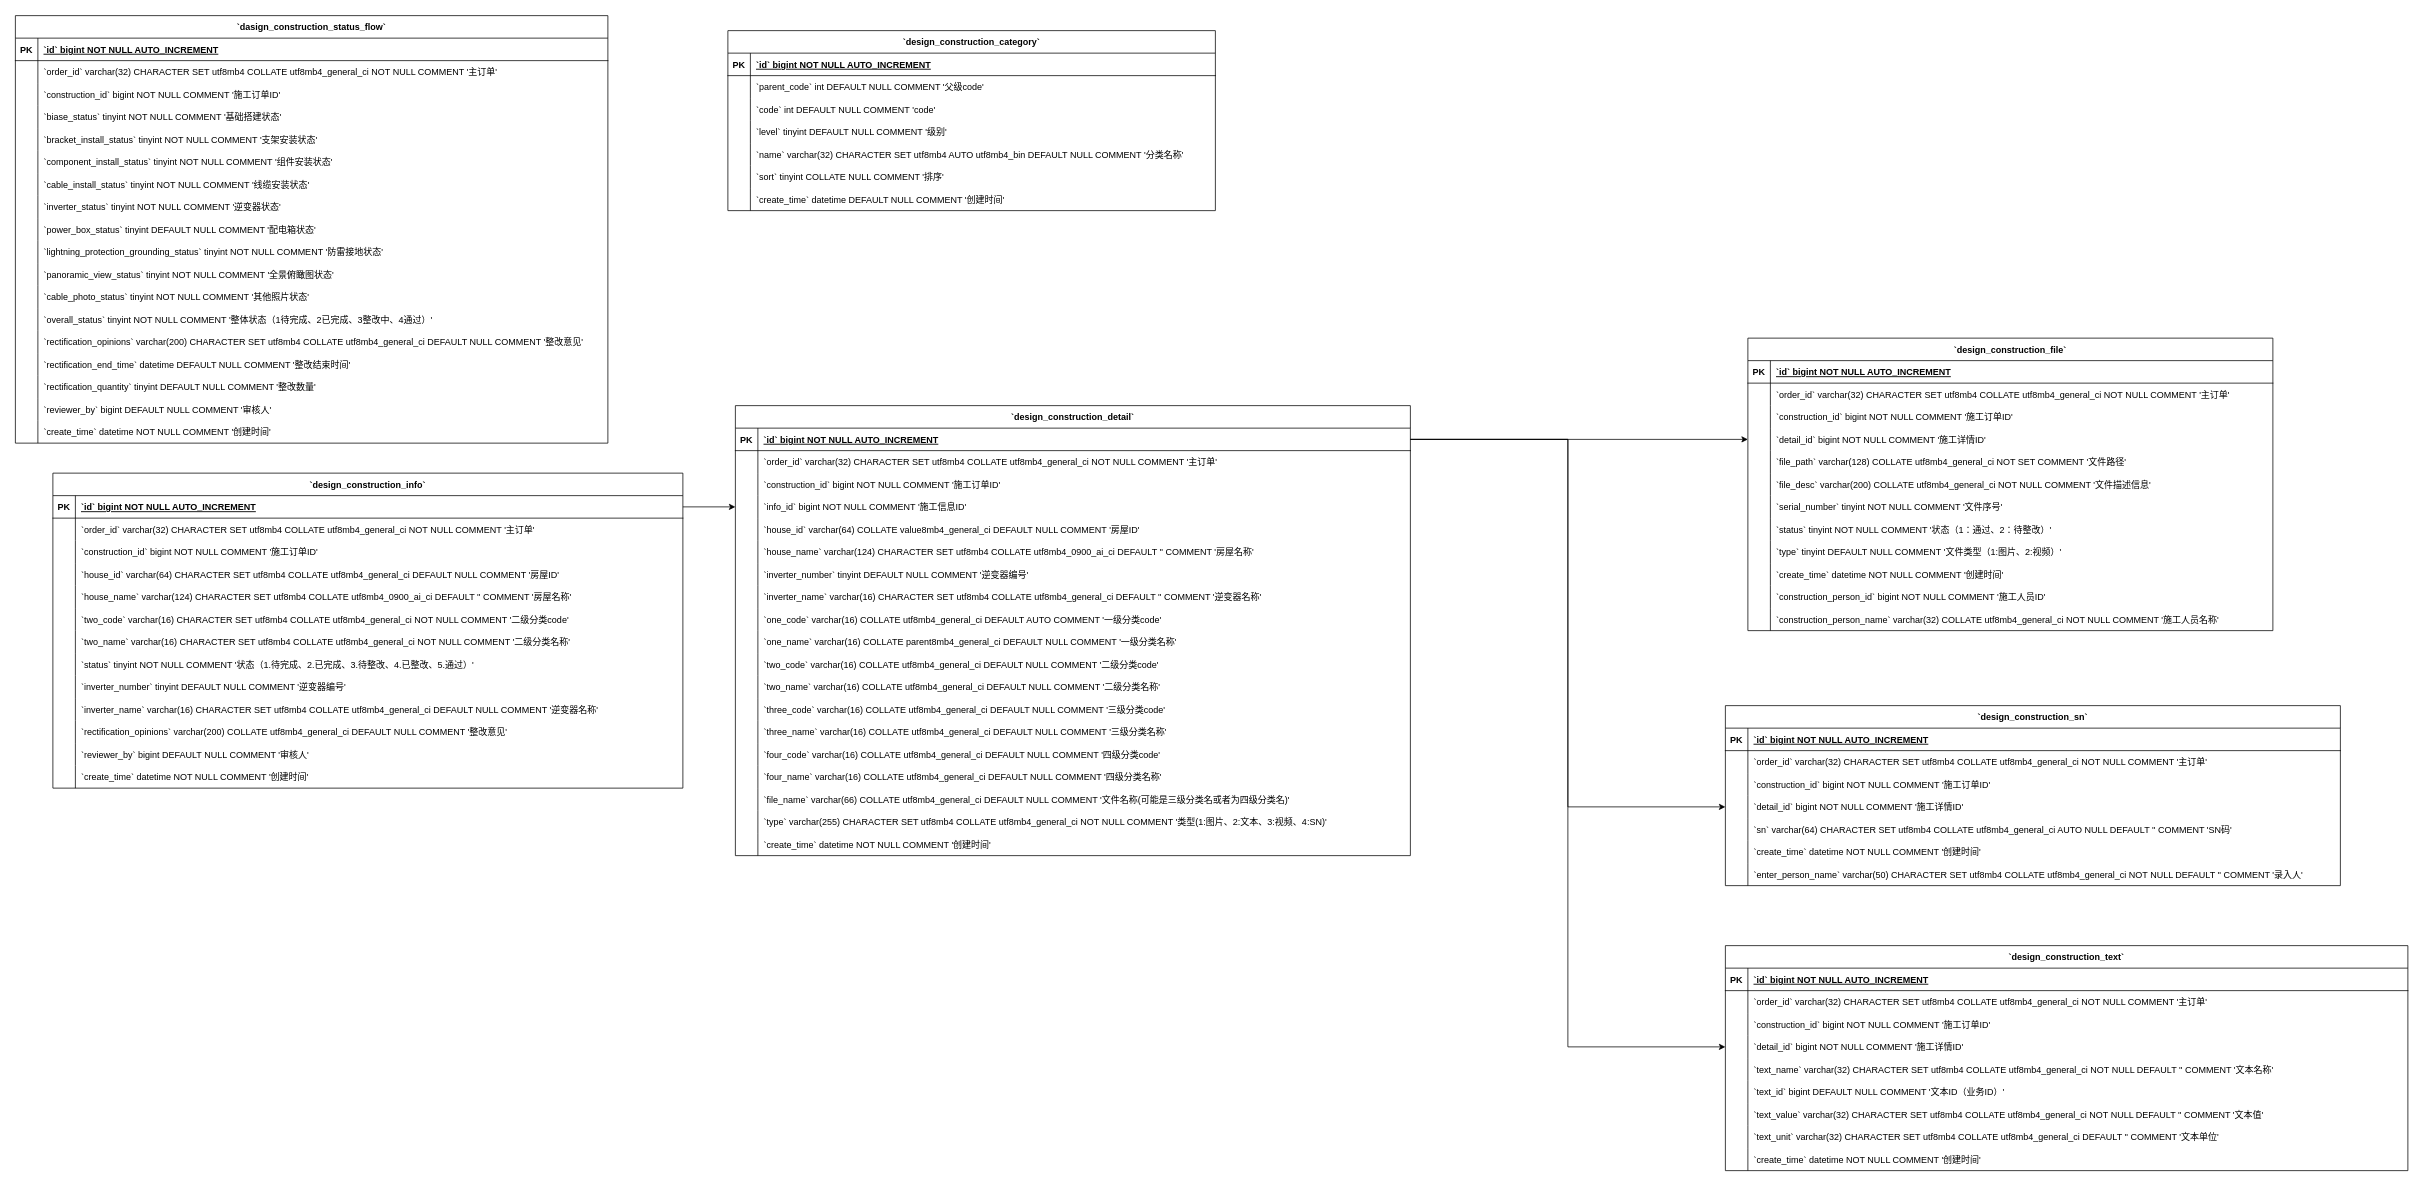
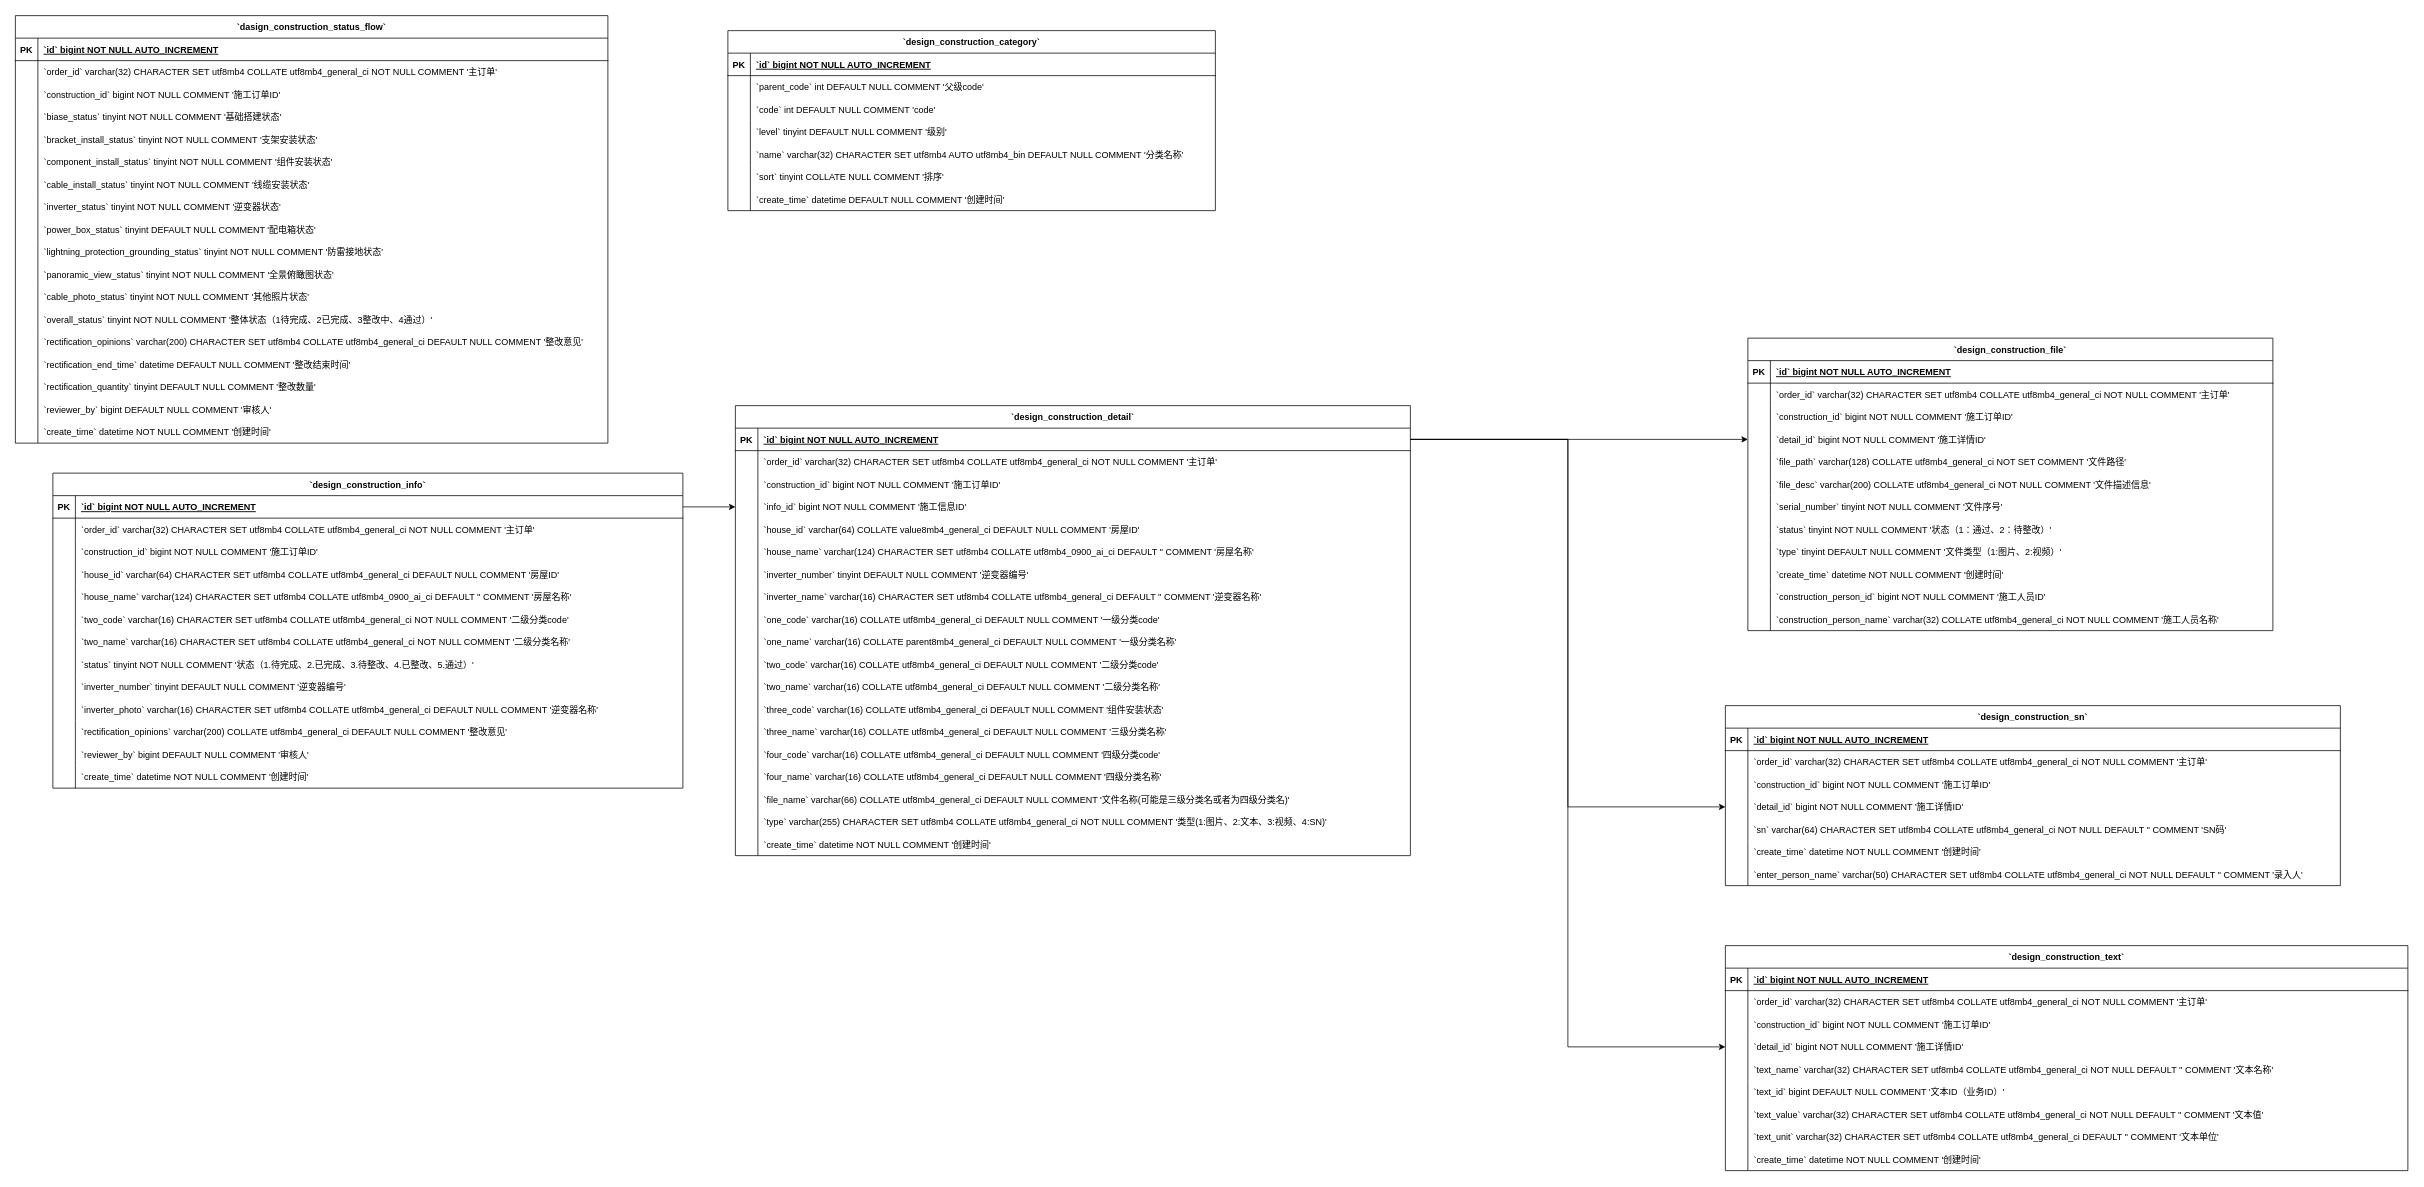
- <mxCell id="124" value="`one_code` varchar(16) COLLATE utf8mb4_general_ci DEFAULT AUTO COMMENT '一级分类code'" style="shape=partialRectangle;overflow=hidden;connectable=0;fillColor=none;align=left;strokeColor=inherit;top=0;left=0;bottom=0;right=0;spacingLeft=6;" vertex="1" parent="122"><mxGeometry x="30" width="870" height="30" as="geometry"><mxRectangle width="870" height="30" as="alternateBounds" /></mxGeometry></mxCell>
+ <mxCell id="124" value="`one_code` varchar(16) COLLATE utf8mb4_general_ci DEFAULT NULL COMMENT '一级分类code'" style="shape=partialRectangle;overflow=hidden;connectable=0;fillColor=none;align=left;strokeColor=inherit;top=0;left=0;bottom=0;right=0;spacingLeft=6;" vertex="1" parent="122"><mxGeometry x="30" width="870" height="30" as="geometry"><mxRectangle width="870" height="30" as="alternateBounds" /></mxGeometry></mxCell>
- <mxCell id="87" value="`inverter_name` varchar(16) CHARACTER SET utf8mb4 COLLATE utf8mb4_general_ci DEFAULT NULL COMMENT '逆变器名称'" style="shape=partialRectangle;overflow=hidden;connectable=0;fillColor=none;align=left;strokeColor=inherit;top=0;left=0;bottom=0;right=0;spacingLeft=6;" vertex="1" parent="85"><mxGeometry x="30" width="810" height="30" as="geometry"><mxRectangle width="810" height="30" as="alternateBounds" /></mxGeometry></mxCell>
+ <mxCell id="87" value="`inverter_photo` varchar(16) CHARACTER SET utf8mb4 COLLATE utf8mb4_general_ci DEFAULT NULL COMMENT '逆变器名称'" style="shape=partialRectangle;overflow=hidden;connectable=0;fillColor=none;align=left;strokeColor=inherit;top=0;left=0;bottom=0;right=0;spacingLeft=6;" vertex="1" parent="85"><mxGeometry x="30" width="810" height="30" as="geometry"><mxRectangle width="810" height="30" as="alternateBounds" /></mxGeometry></mxCell>
- <mxCell id="136" value="`three_code` varchar(16) COLLATE utf8mb4_general_ci DEFAULT NULL COMMENT '三级分类code'" style="shape=partialRectangle;overflow=hidden;connectable=0;fillColor=none;align=left;strokeColor=inherit;top=0;left=0;bottom=0;right=0;spacingLeft=6;" vertex="1" parent="134"><mxGeometry x="30" width="870" height="30" as="geometry"><mxRectangle width="870" height="30" as="alternateBounds" /></mxGeometry></mxCell>
+ <mxCell id="136" value="`three_code` varchar(16) COLLATE utf8mb4_general_ci DEFAULT NULL COMMENT '组件安装状态'" style="shape=partialRectangle;overflow=hidden;connectable=0;fillColor=none;align=left;strokeColor=inherit;top=0;left=0;bottom=0;right=0;spacingLeft=6;" vertex="1" parent="134"><mxGeometry x="30" width="870" height="30" as="geometry"><mxRectangle width="870" height="30" as="alternateBounds" /></mxGeometry></mxCell>
- <mxCell id="208" value="`sn` varchar(64) CHARACTER SET utf8mb4 COLLATE utf8mb4_general_ci AUTO NULL DEFAULT '' COMMENT 'SN码'" style="shape=partialRectangle;overflow=hidden;connectable=0;fillColor=none;align=left;strokeColor=inherit;top=0;left=0;bottom=0;right=0;spacingLeft=6;" vertex="1" parent="206"><mxGeometry x="30" width="790" height="30" as="geometry"><mxRectangle width="790" height="30" as="alternateBounds" /></mxGeometry></mxCell>
+ <mxCell id="208" value="`sn` varchar(64) CHARACTER SET utf8mb4 COLLATE utf8mb4_general_ci NOT NULL DEFAULT '' COMMENT 'SN码'" style="shape=partialRectangle;overflow=hidden;connectable=0;fillColor=none;align=left;strokeColor=inherit;top=0;left=0;bottom=0;right=0;spacingLeft=6;" vertex="1" parent="206"><mxGeometry x="30" width="790" height="30" as="geometry"><mxRectangle width="790" height="30" as="alternateBounds" /></mxGeometry></mxCell>
